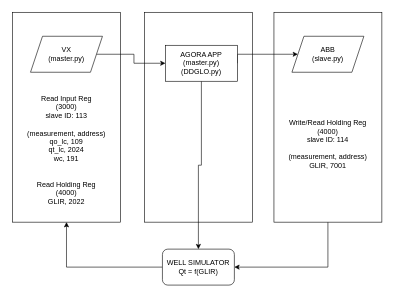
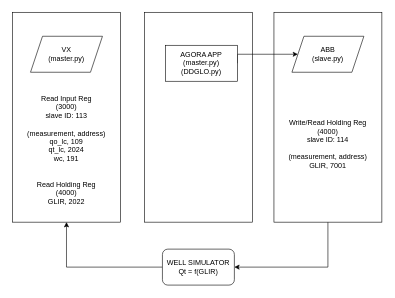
- <mxCell id="9" style="edgeStyle=orthogonalEdgeStyle;rounded=0;orthogonalLoop=1;jettySize=auto;html=1;exitX=1;exitY=0.5;exitDx=0;exitDy=0;entryX=0;entryY=0.5;entryDx=0;entryDy=0;" edge="1" parent="1" source="10" target="8"><mxGeometry relative="1" as="geometry" /></mxCell>
- <mxCell id="7" style="edgeStyle=orthogonalEdgeStyle;rounded=0;orthogonalLoop=1;jettySize=auto;html=1;exitX=0.5;exitY=1;exitDx=0;exitDy=0;entryX=0.5;entryY=0;entryDx=0;entryDy=0;" edge="1" parent="1" source="8" target="15"><mxGeometry relative="1" as="geometry" /></mxCell>
